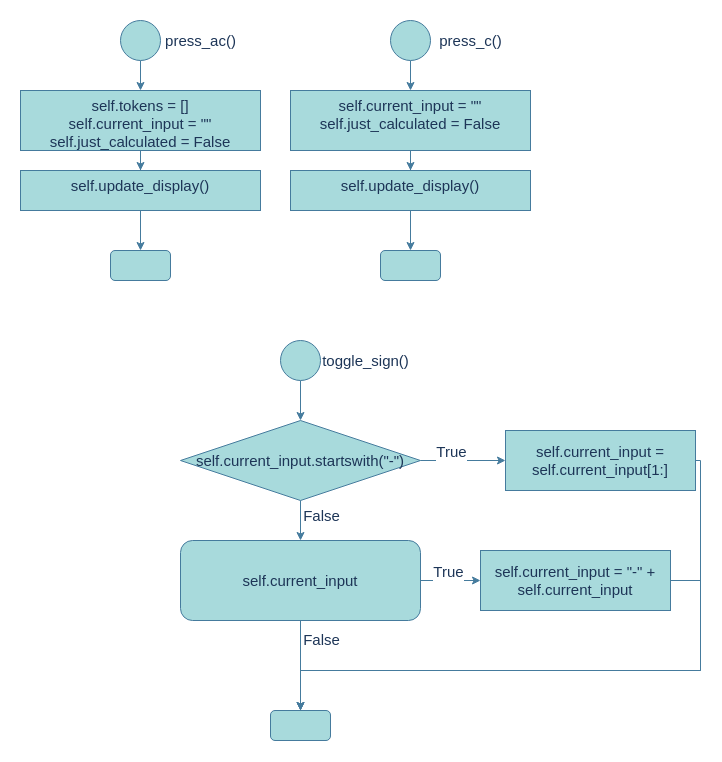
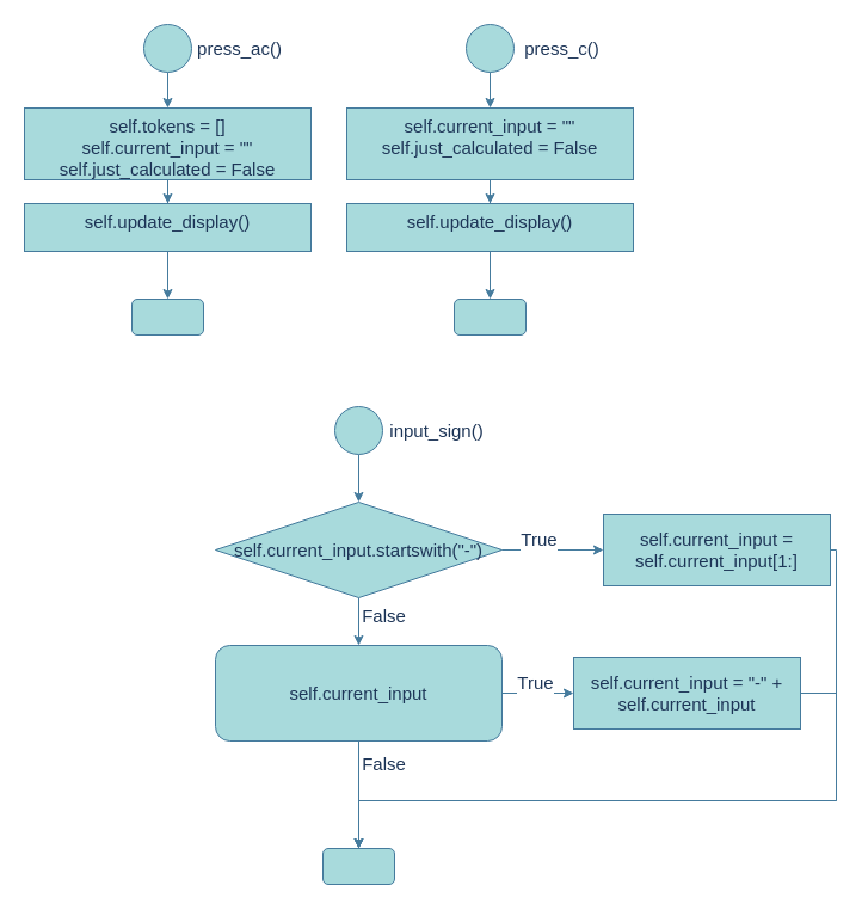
- <mxCell id="20" value="toggle_sign()" style="text;html=1;align=center;verticalAlign=middle;resizable=0;points=[];autosize=1;strokeColor=none;fillColor=none;fontColor=#1D3557;fontSize=15;" vertex="1" parent="1"><mxGeometry x="310" y="345" width="110" height="30" as="geometry" /></mxCell>
+ <mxCell id="20" value="input_sign()" style="text;html=1;align=center;verticalAlign=middle;resizable=0;points=[];autosize=1;strokeColor=none;fillColor=none;fontColor=#1D3557;fontSize=15;" vertex="1" parent="1"><mxGeometry x="310" y="345" width="110" height="30" as="geometry" /></mxCell>
